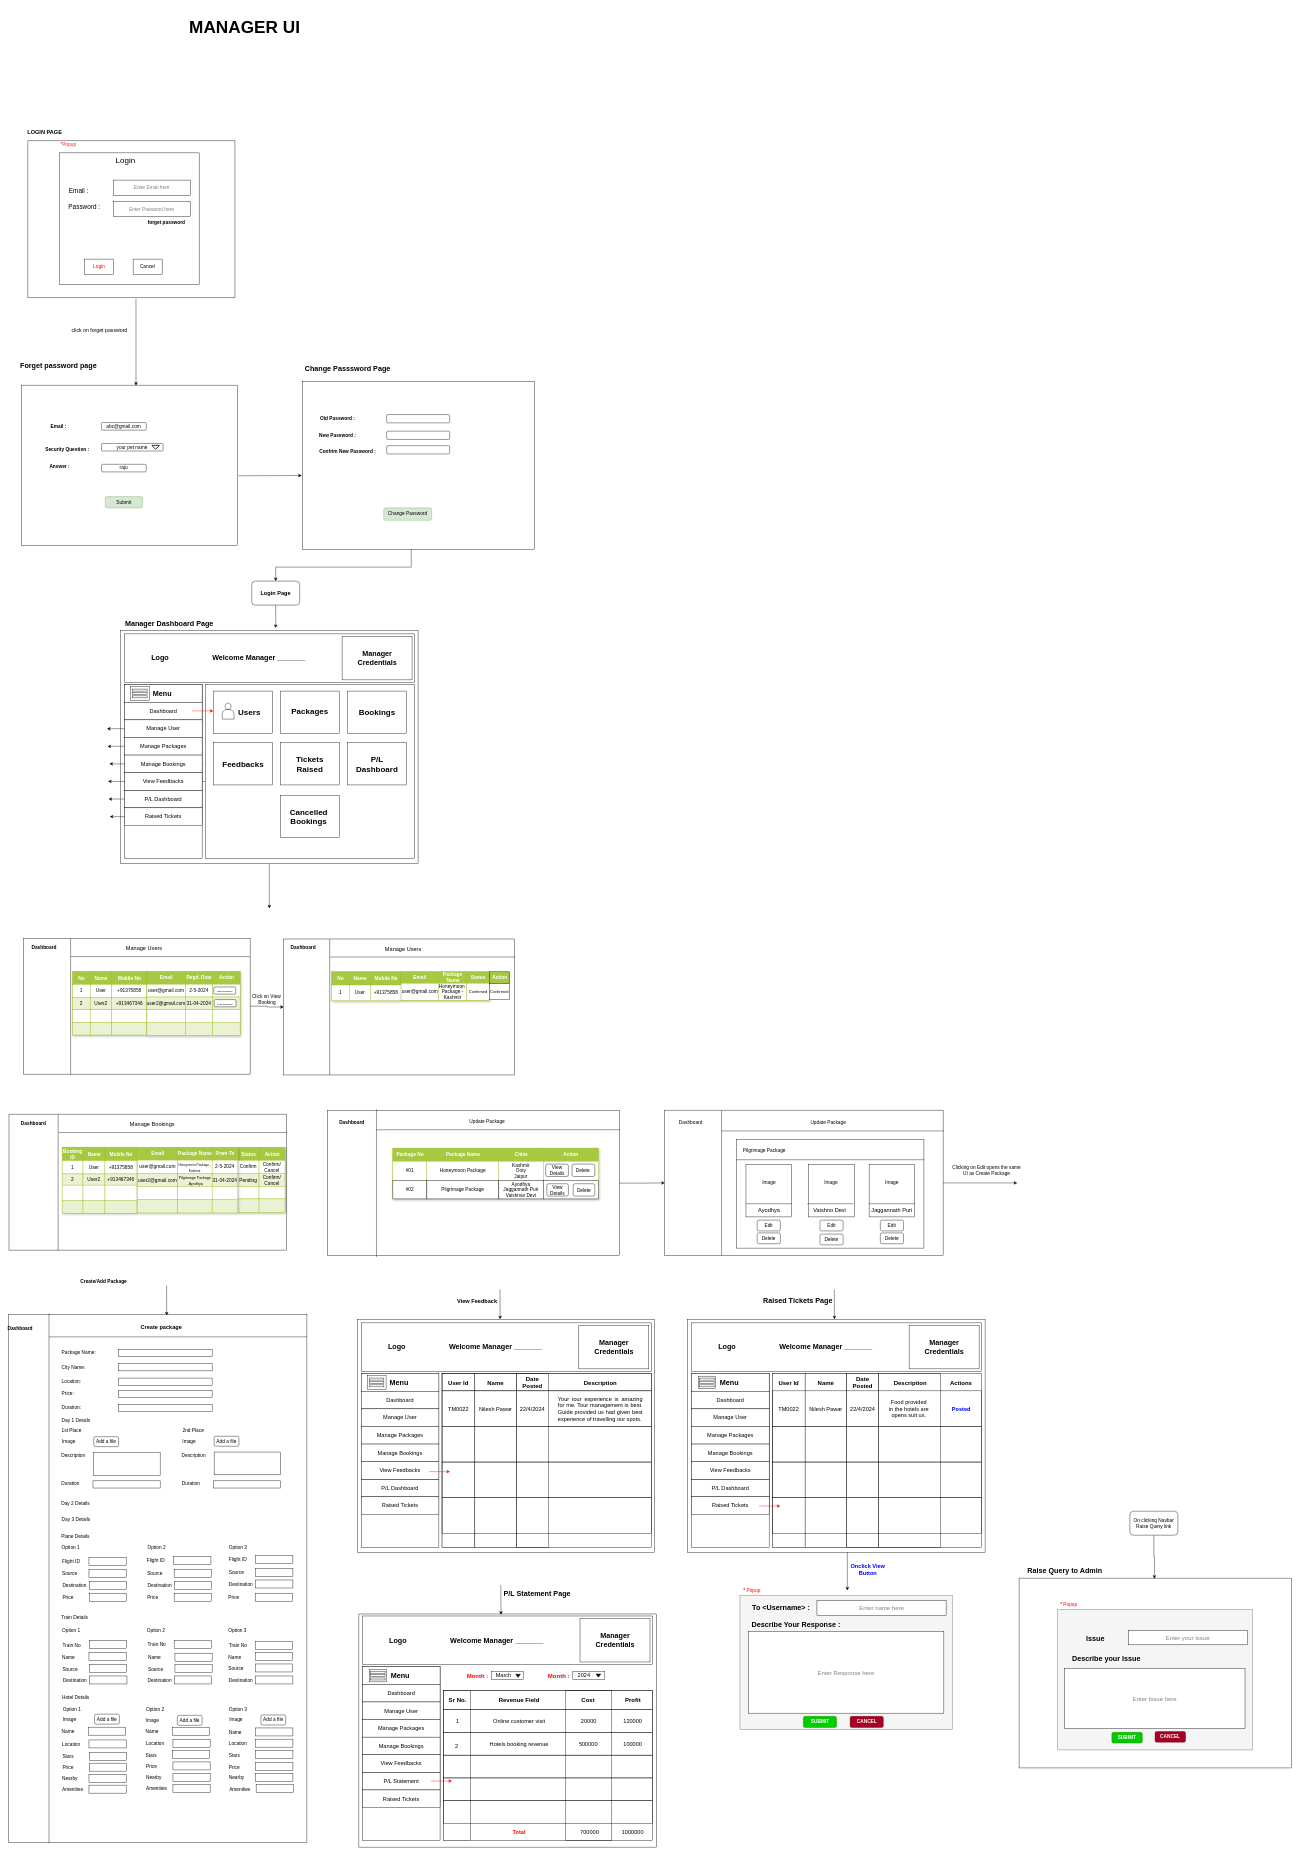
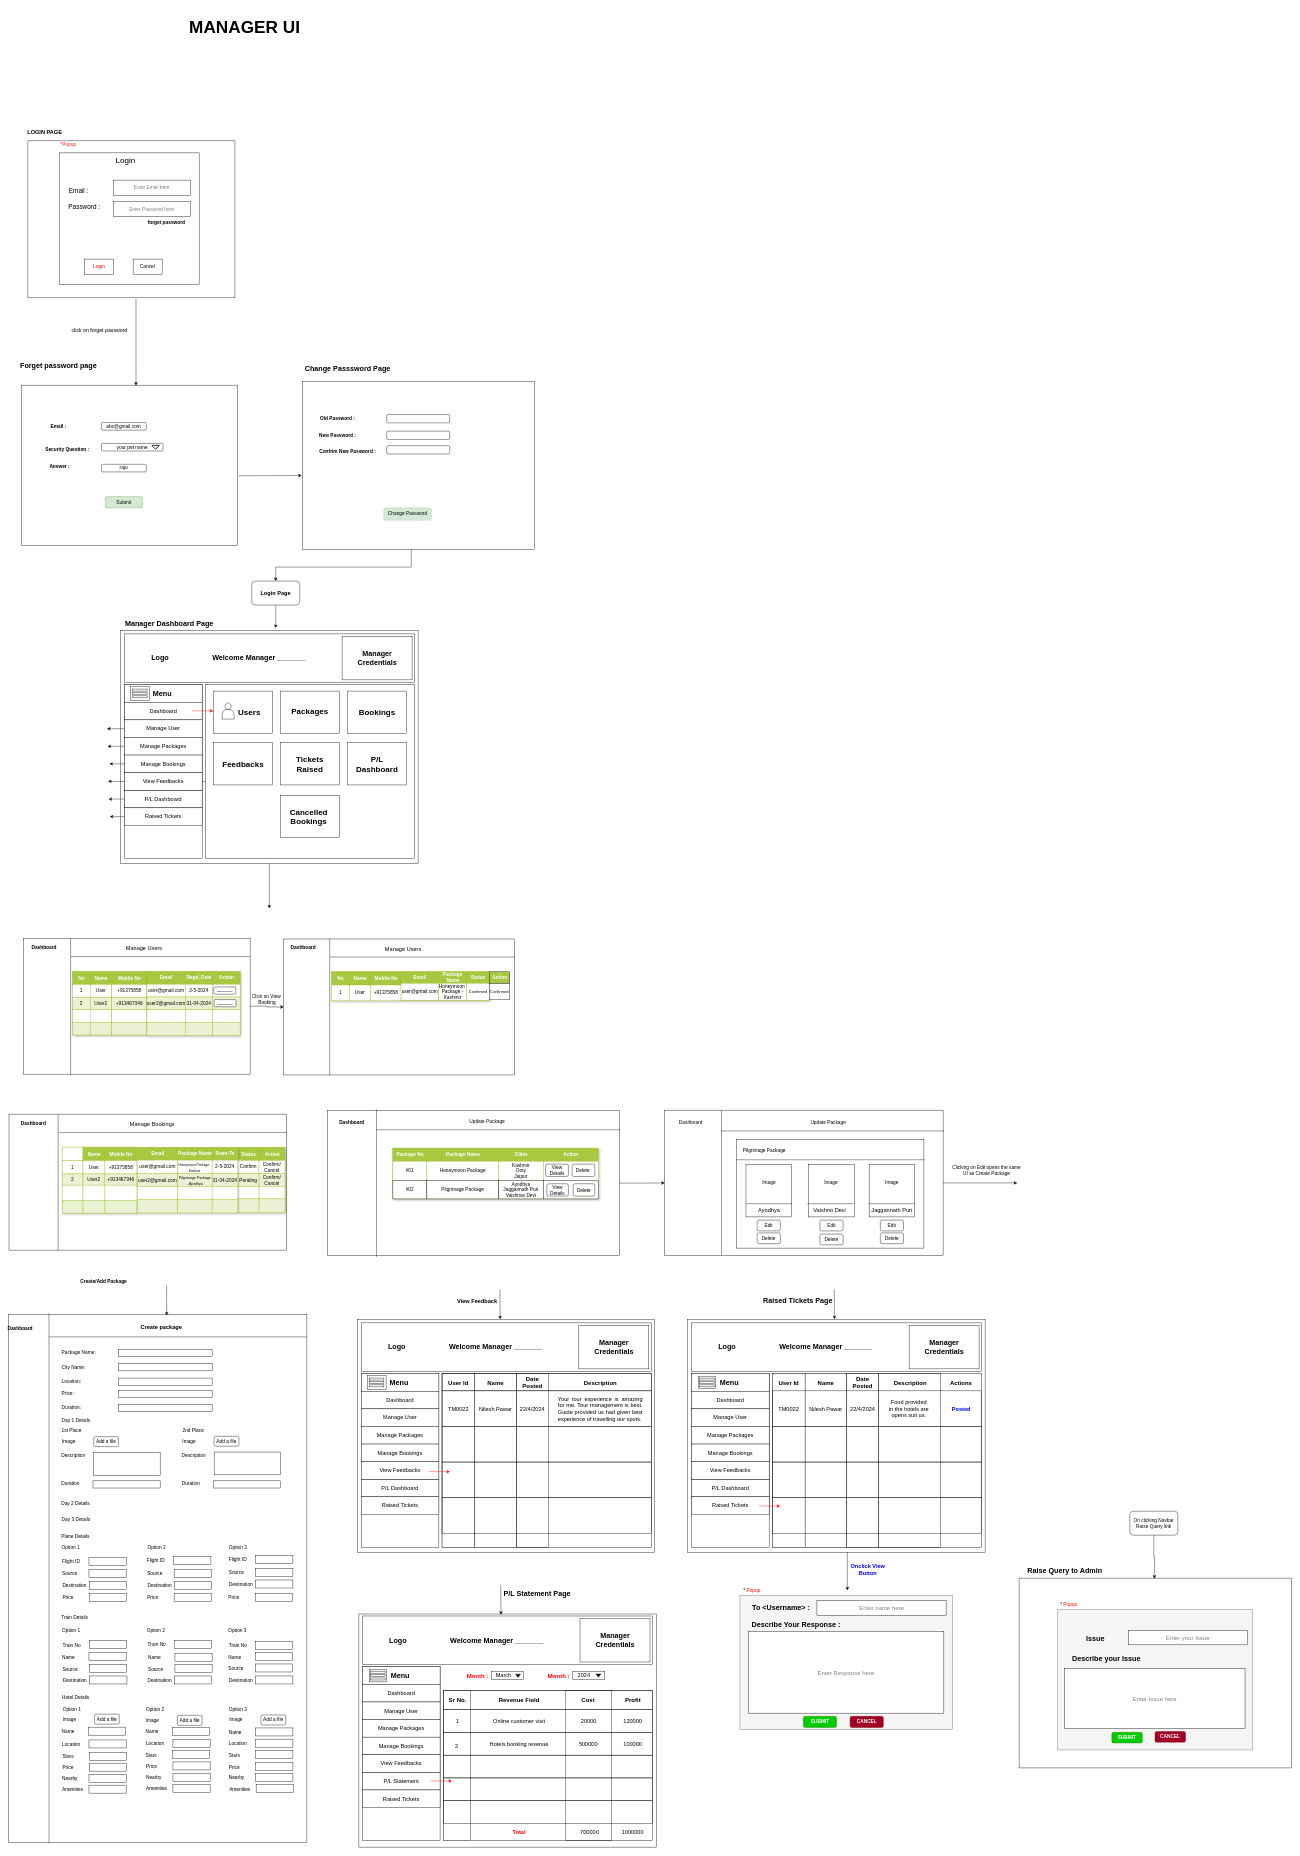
- <mxCell id="606" value="Change Password" style="rounded=1;whiteSpace=wrap;html=1;fillColor=#d5e8d4;strokeColor=#82b366;" parent="602" vertex="1"><mxGeometry x="210" y="362.923" width="120" height="31.108" as="geometry" /></mxCell>
+ <mxCell id="606" value="Change Password" style="rounded=1;whiteSpace=wrap;html=1;fillColor=#d5e8d4;strokeColor=#82b366;dashed=1;" parent="602" vertex="1"><mxGeometry x="210" y="362.923" width="120" height="31.108" as="geometry" /></mxCell>
- <mxCell id="86" value="Booking&lt;div&gt;ID&lt;/div&gt;" style="connectable=0;recursiveResize=0;strokeColor=inherit;fillColor=#A7C942;align=center;fontStyle=1;fontColor=#FFFFFF;html=1;" parent="85" vertex="1"><mxGeometry width="52" height="34" as="geometry"><mxRectangle width="52" height="34" as="alternateBounds" /></mxGeometry></mxCell>
+ <mxCell id="86" value="Booking&lt;div&gt;ID&lt;/div&gt;" style="connectable=0;recursiveResize=0;strokeColor=inherit;fillColor=#ffffff;align=center;fontStyle=1;fontColor=#FFFFFF;html=1;" parent="85" vertex="1"><mxGeometry width="52" height="34" as="geometry"><mxRectangle width="52" height="34" as="alternateBounds" /></mxGeometry></mxCell>
